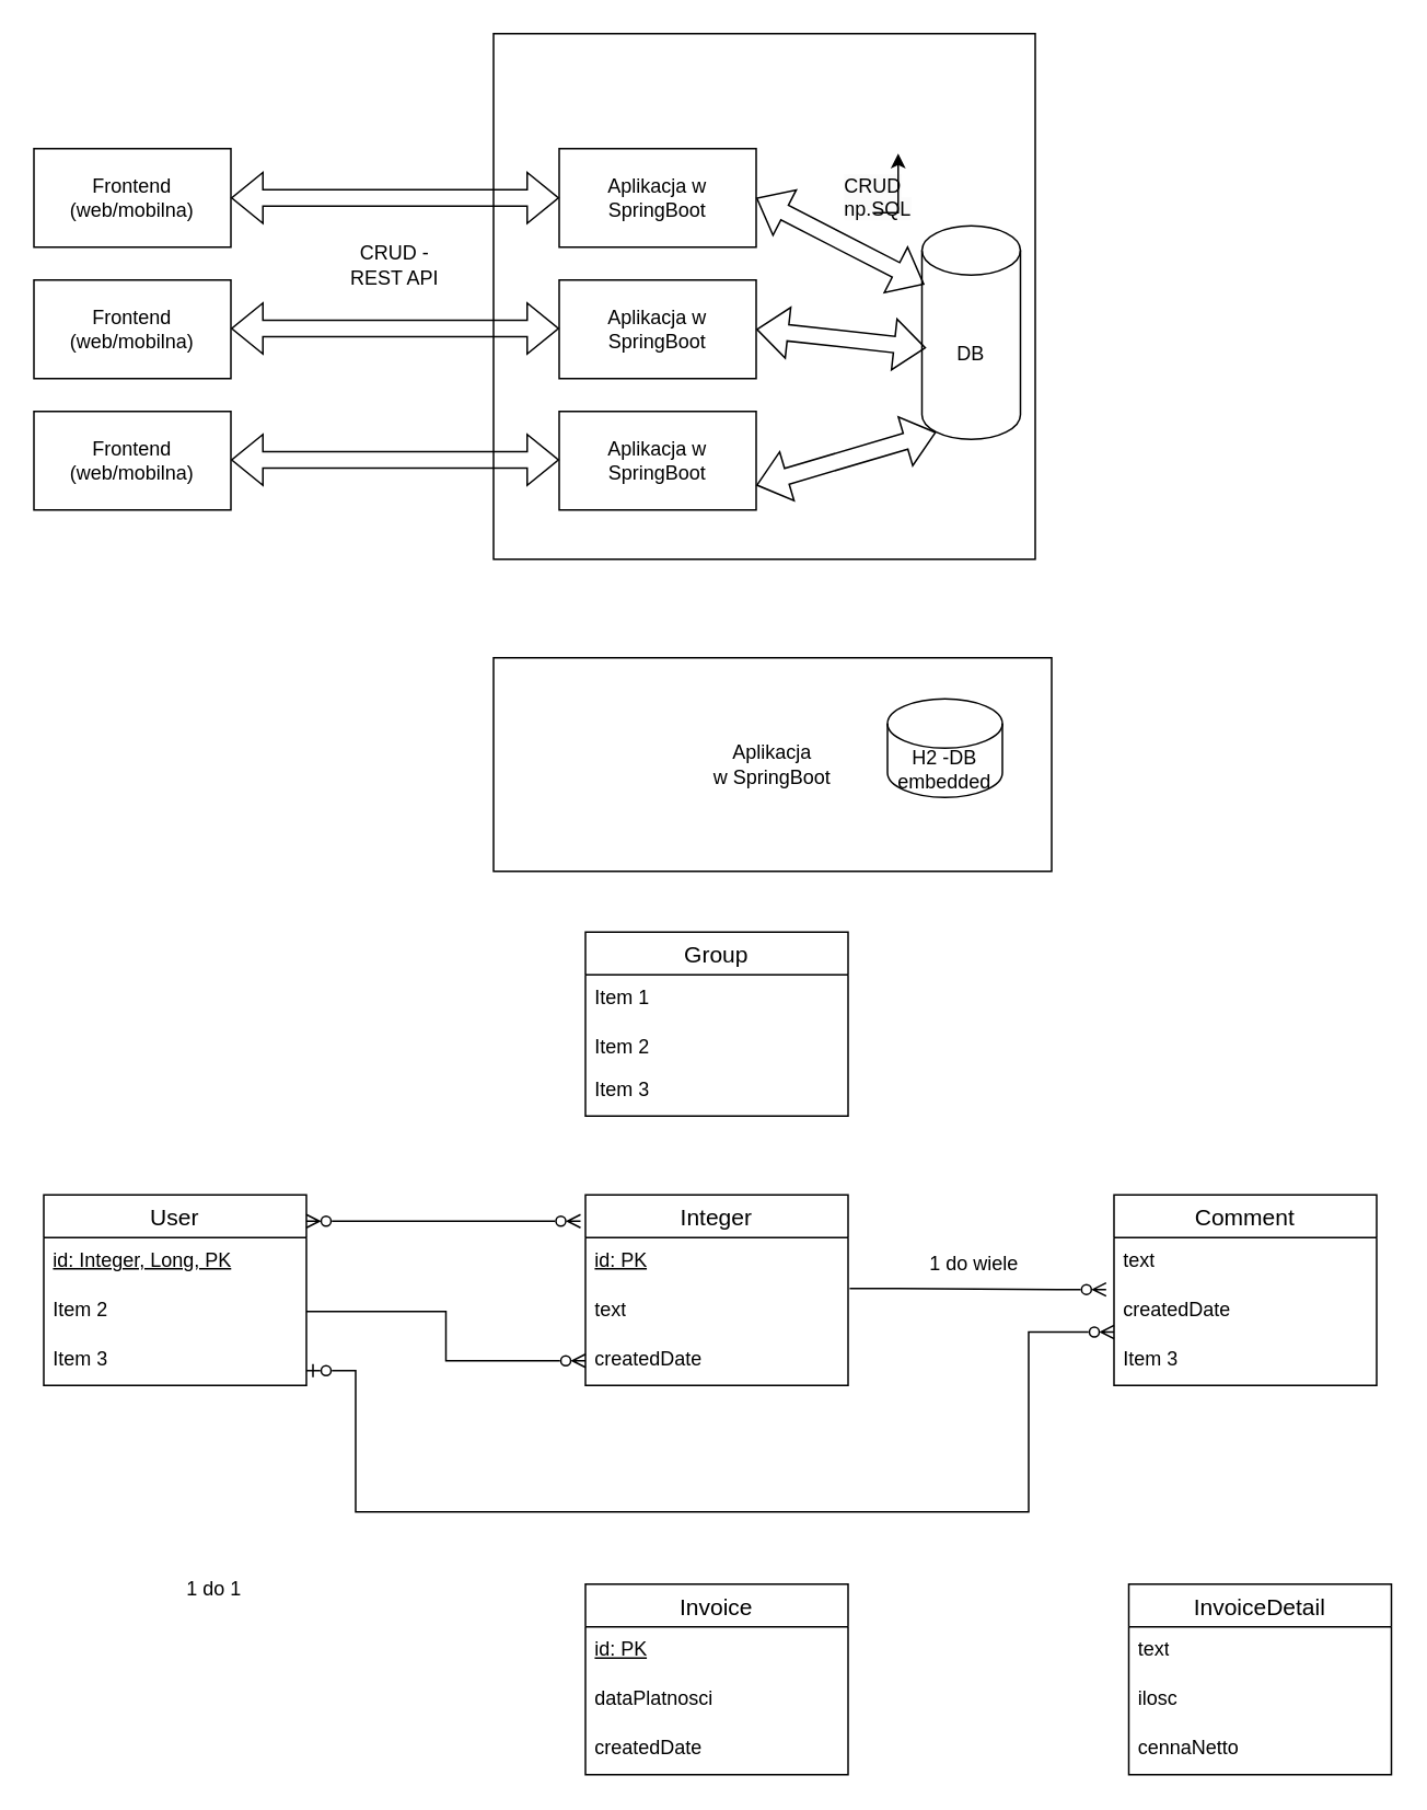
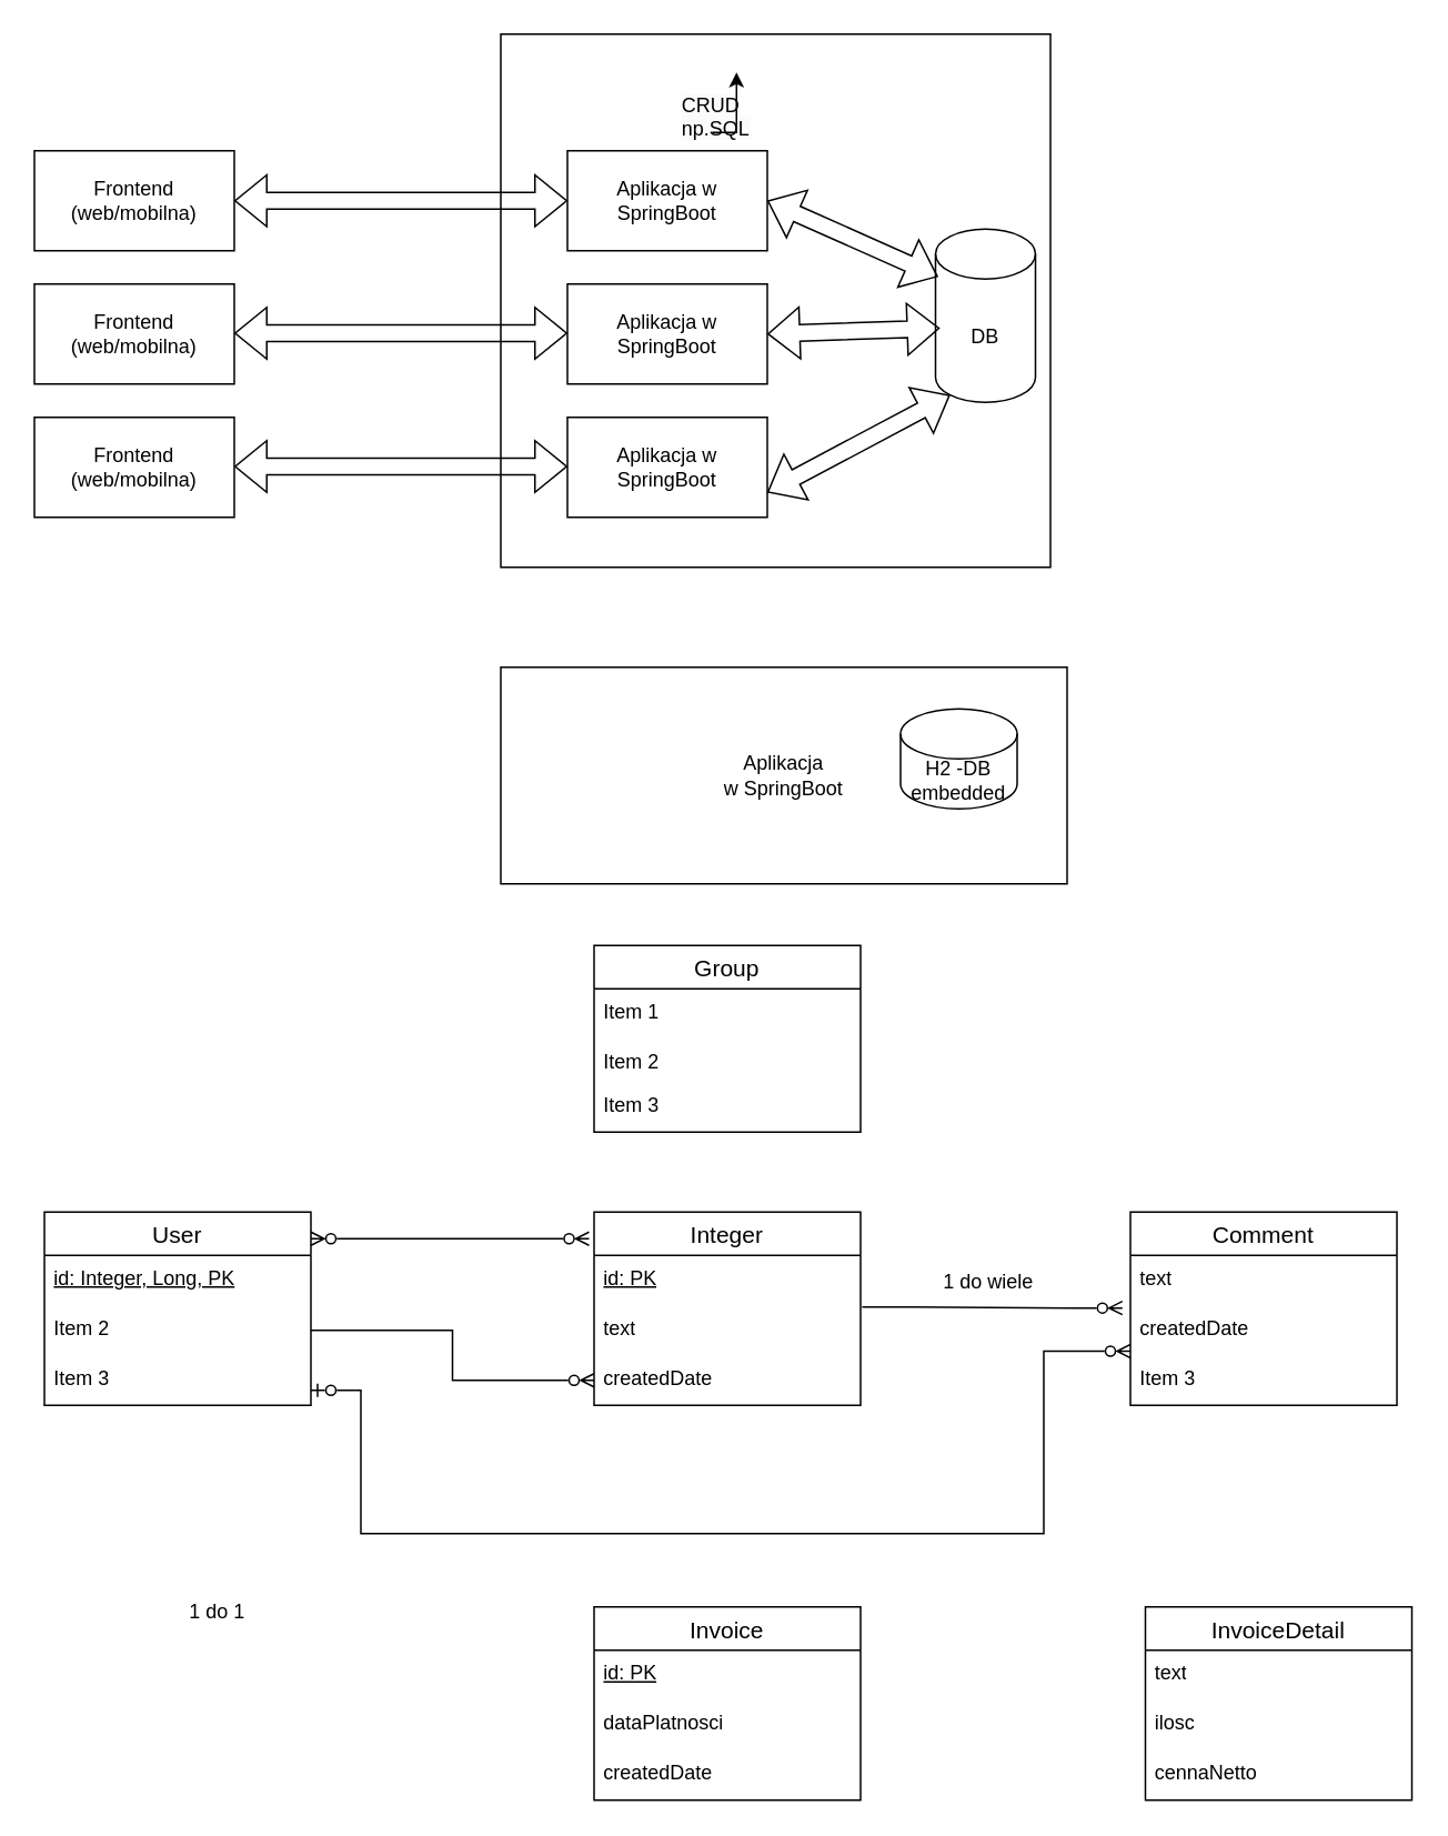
- <mxCell id="9" value="&lt;span style=&quot;color: rgb(0, 0, 0); font-family: Helvetica; font-size: 12px; font-style: normal; font-variant-ligatures: normal; font-variant-caps: normal; font-weight: 400; letter-spacing: normal; orphans: 2; text-align: center; text-indent: 0px; text-transform: none; widows: 2; word-spacing: 0px; -webkit-text-stroke-width: 0px; background-color: rgb(251, 251, 251); text-decoration-thickness: initial; text-decoration-style: initial; text-decoration-color: initial; float: none; display: inline !important;&quot;&gt;CRUD&lt;br&gt;np.SQL&lt;br&gt;&lt;/span&gt;" style="text;whiteSpace=wrap;html=1;" parent="1" vertex="1"><mxGeometry x="512" y="99" width="40" height="30" as="geometry" /></mxCell>
+ <mxCell id="9" value="&lt;span style=&quot;color: rgb(0, 0, 0); font-family: Helvetica; font-size: 12px; font-style: normal; font-variant-ligatures: normal; font-variant-caps: normal; font-weight: 400; letter-spacing: normal; orphans: 2; text-align: center; text-indent: 0px; text-transform: none; widows: 2; word-spacing: 0px; -webkit-text-stroke-width: 0px; background-color: rgb(251, 251, 251); text-decoration-thickness: initial; text-decoration-style: initial; text-decoration-color: initial; float: none; display: inline !important;&quot;&gt;CRUD&lt;br&gt;np.SQL&lt;br&gt;&lt;/span&gt;" style="text;whiteSpace=wrap;html=1;" parent="1" vertex="1"><mxGeometry x="407" y="49" width="40" height="30" as="geometry" /></mxCell>
- <mxCell id="29" value="CRUD - REST API" style="text;html=1;strokeColor=none;fillColor=none;align=center;verticalAlign=middle;whiteSpace=wrap;rounded=0;" parent="1" vertex="1"><mxGeometry x="210" y="146" width="60" height="30" as="geometry" /></mxCell>
- <mxCell id="5" value="DB" style="shape=cylinder3;whiteSpace=wrap;html=1;boundedLbl=1;backgroundOutline=1;size=15;" parent="1" vertex="1"><mxGeometry x="561" y="137" width="60" height="130" as="geometry" /></mxCell>
+ <mxCell id="5" value="DB" style="shape=cylinder3;whiteSpace=wrap;html=1;boundedLbl=1;backgroundOutline=1;size=15;" parent="1" vertex="1"><mxGeometry x="561" y="137" width="60" height="104" as="geometry" /></mxCell>
